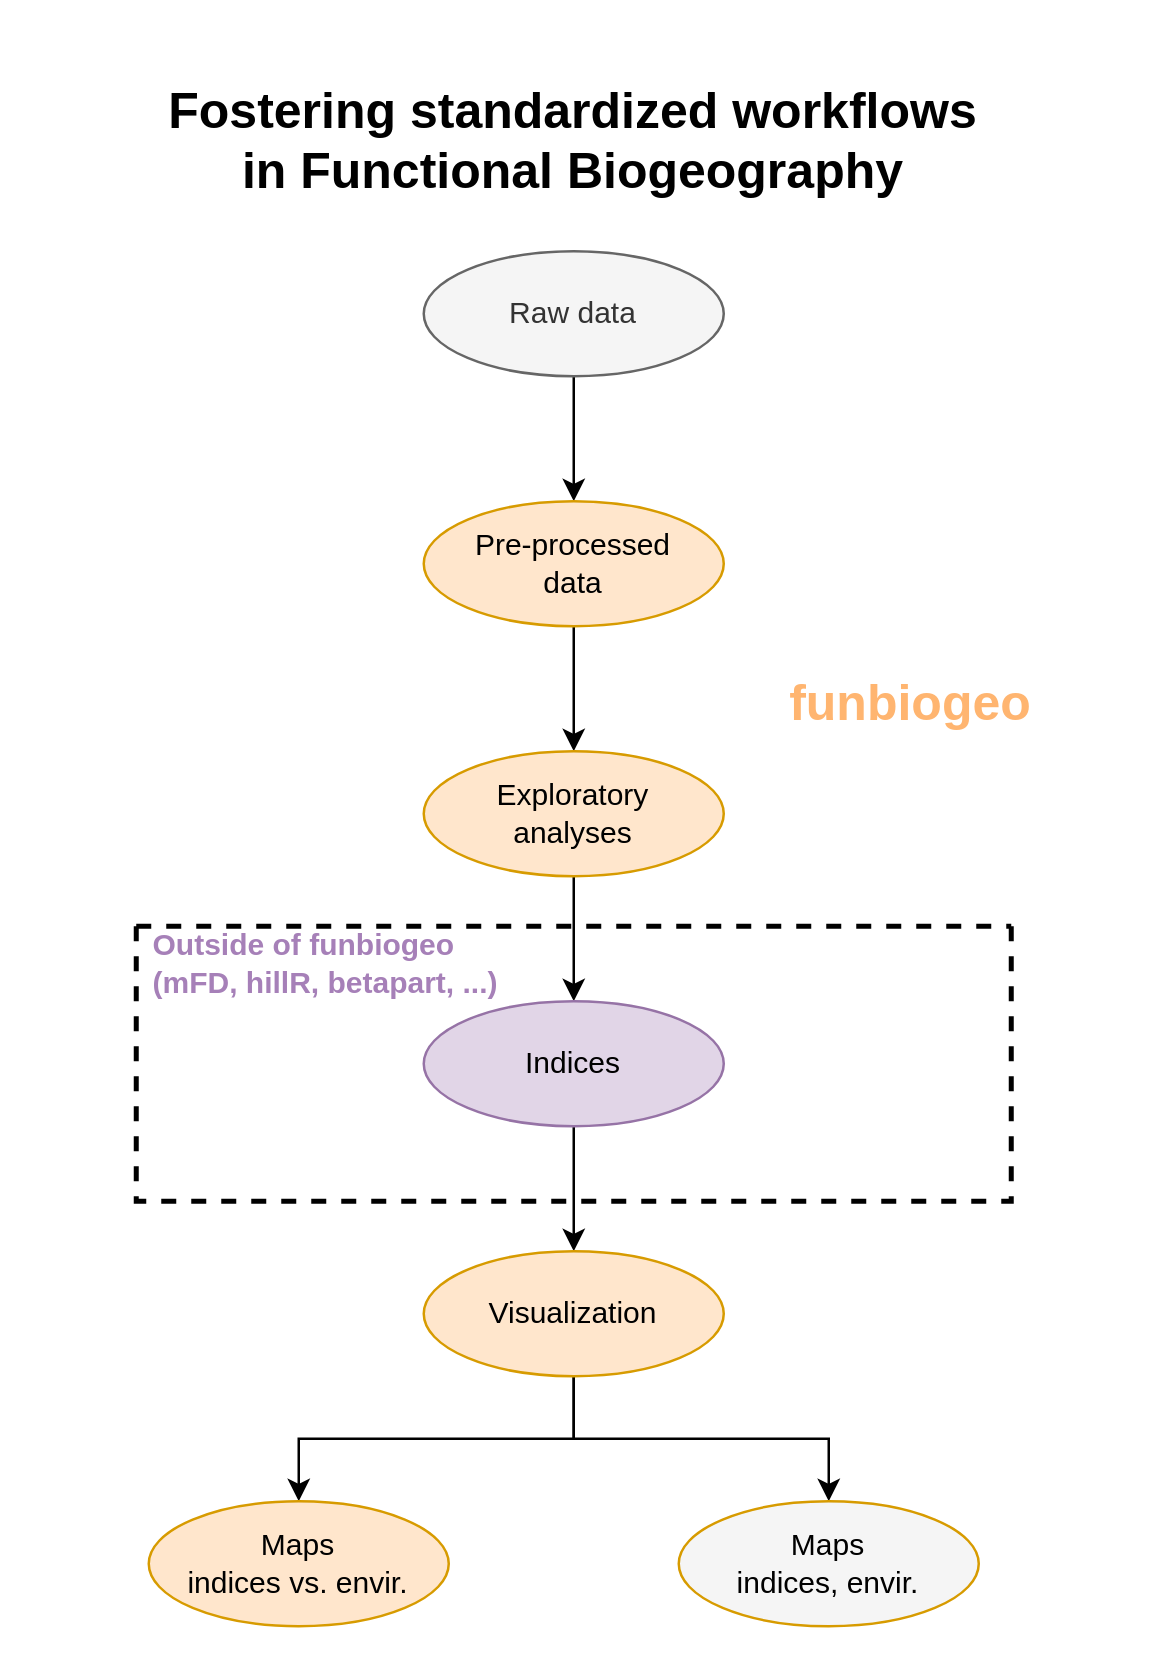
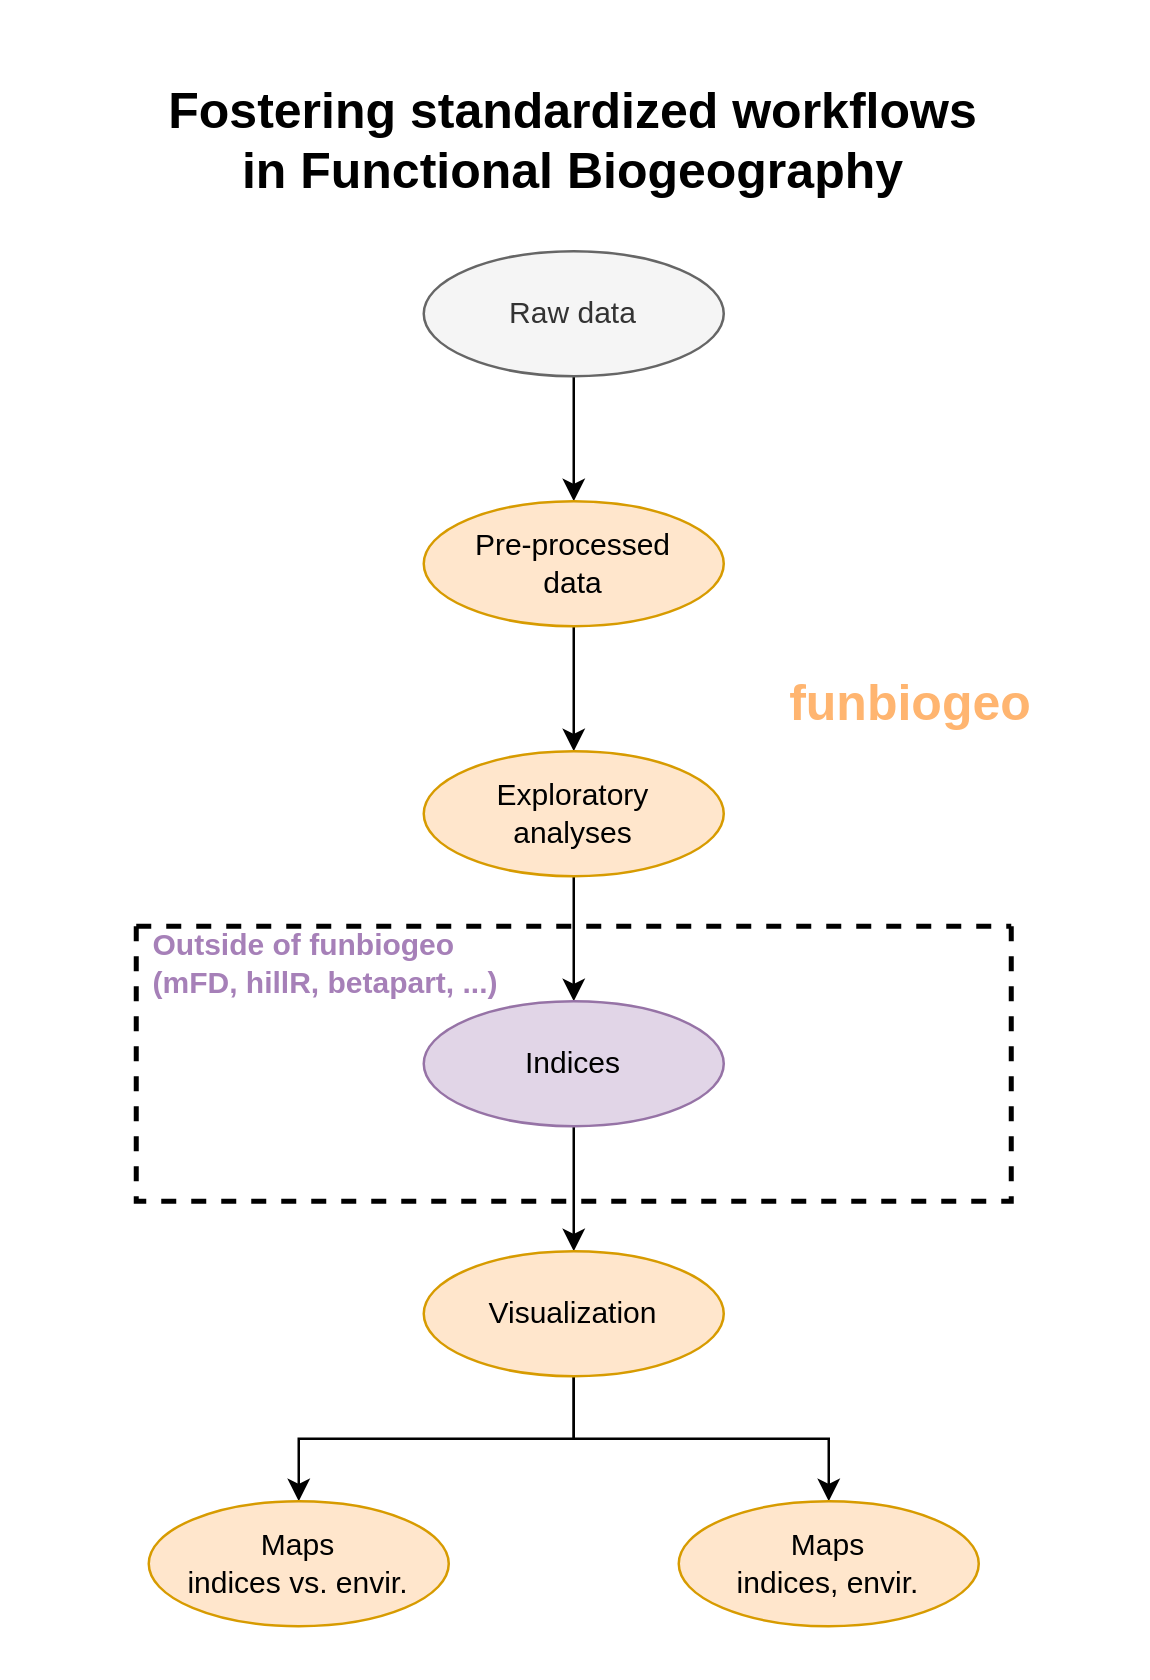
- <mxCell id="14" value="Maps&lt;br&gt;indices, envir." style="ellipse;whiteSpace=wrap;html=1;fillColor=#f5f5f5;strokeColor=#d79b00;" vertex="1" parent="1"><mxGeometry x="271" y="600" width="120" height="50" as="geometry" /></mxCell>
+ <mxCell id="14" value="Maps&lt;br&gt;indices, envir." style="ellipse;whiteSpace=wrap;html=1;fillColor=#ffe6cc;strokeColor=#d79b00;" vertex="1" parent="1"><mxGeometry x="271" y="600" width="120" height="50" as="geometry" /></mxCell>
